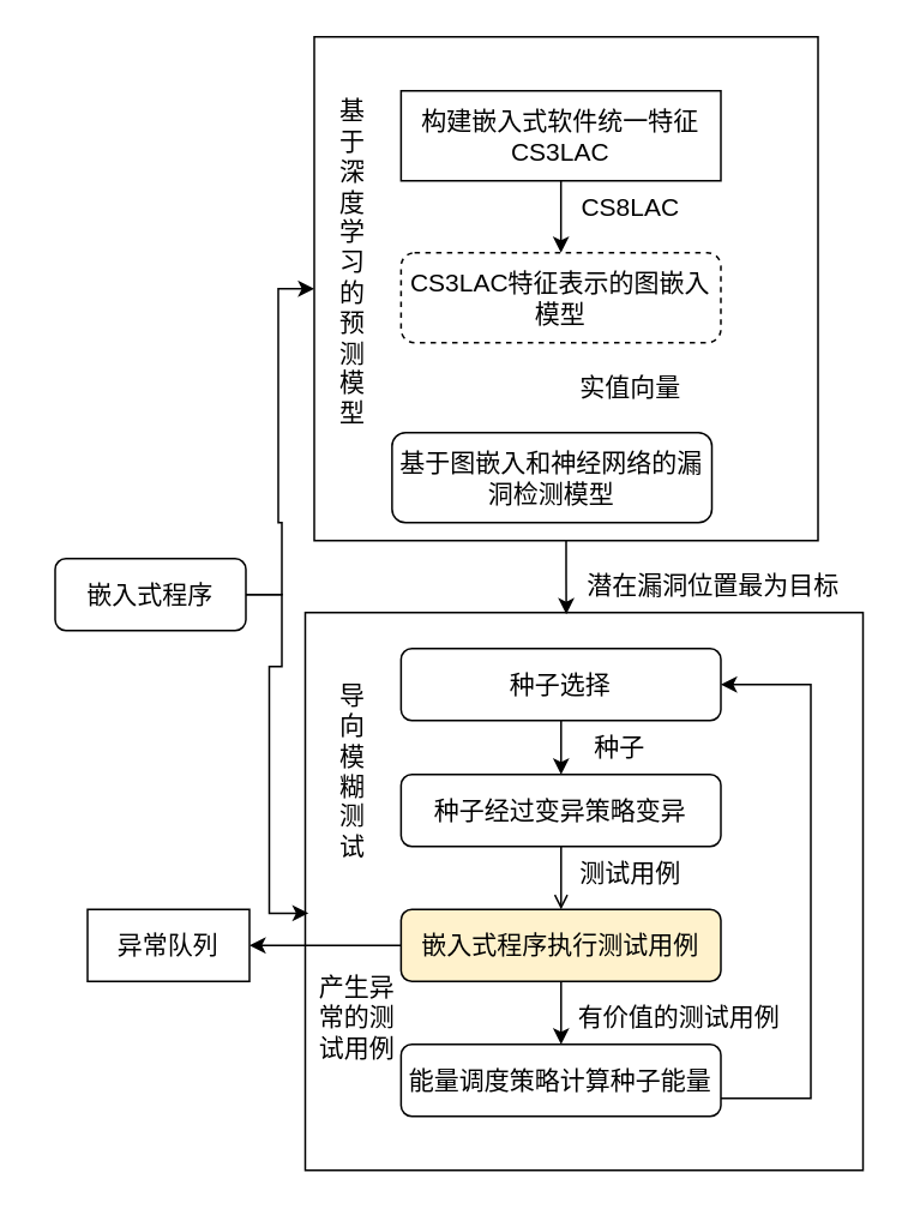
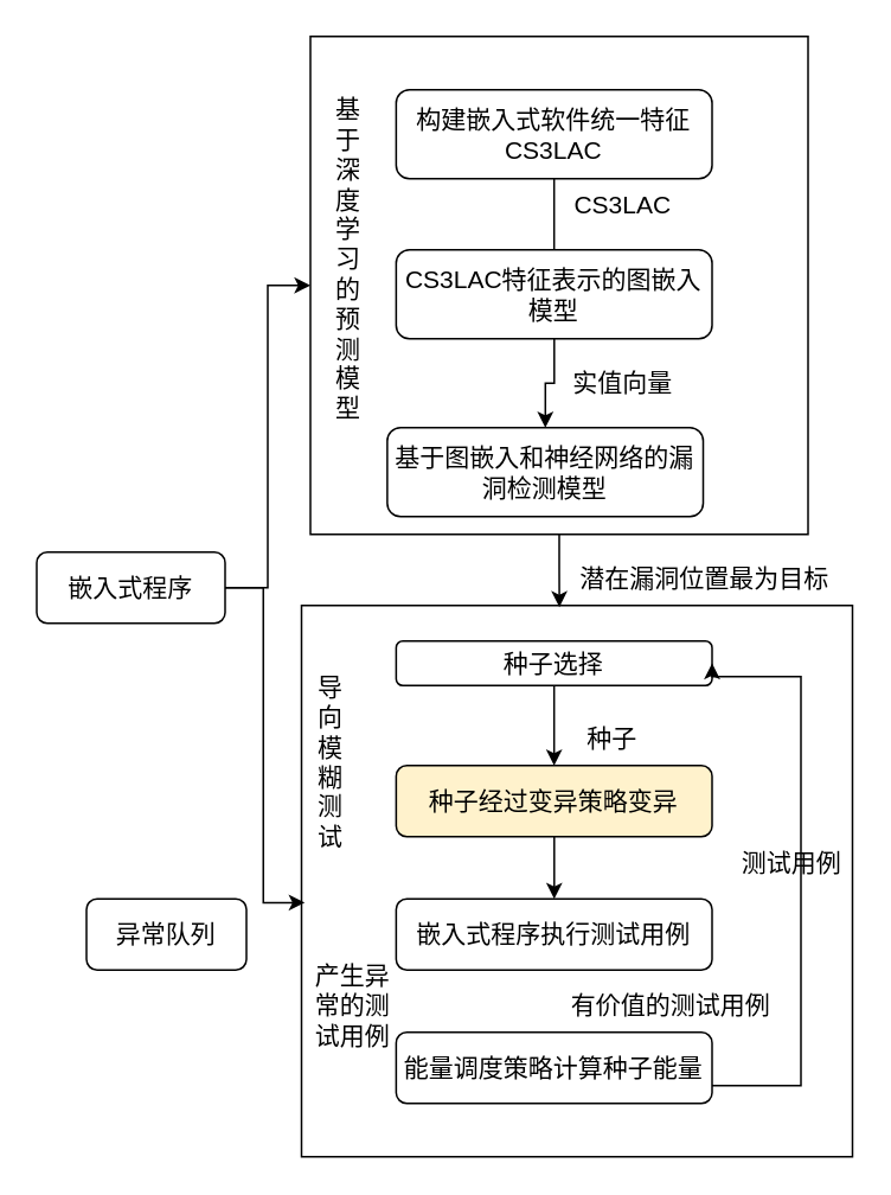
- <mxCell id="9" value="构建嵌入式软件统一特征CS3LAC" style="whiteSpace=wrap;html=1;fontSize=14;rounded=0;" vertex="1" parent="1"><mxGeometry x="222.25" y="50" width="177.75" height="50" as="geometry" /></mxCell>
+ <mxCell id="9" value="构建嵌入式软件统一特征CS3LAC" style="rounded=1;whiteSpace=wrap;html=1;fontSize=14;" vertex="1" parent="1"><mxGeometry x="222.25" y="50" width="177.75" height="50" as="geometry" /></mxCell>
- <mxCell id="23" value="CS8LAC" style="text;html=1;strokeColor=none;fillColor=none;align=center;verticalAlign=middle;whiteSpace=wrap;rounded=0;fontSize=14;" vertex="1" parent="1"><mxGeometry x="320" y="100" width="60" height="30" as="geometry" /></mxCell>
+ <mxCell id="23" value="CS3LAC" style="text;html=1;strokeColor=none;fillColor=none;align=center;verticalAlign=middle;whiteSpace=wrap;rounded=0;fontSize=14;" vertex="1" parent="1"><mxGeometry x="320" y="100" width="60" height="30" as="geometry" /></mxCell>
- <mxCell id="8" value="" style="edgeStyle=orthogonalEdgeStyle;rounded=0;orthogonalLoop=1;jettySize=auto;html=1;fontSize=14;" edge="1" parent="1" source="9" target="11"><mxGeometry relative="1" as="geometry" /></mxCell>
+ <mxCell id="8" value="" style="edgeStyle=orthogonalEdgeStyle;rounded=0;orthogonalLoop=1;jettySize=auto;html=1;fontSize=14;endArrow=none;" edge="1" parent="1" source="9" target="11"><mxGeometry relative="1" as="geometry" /></mxCell>
- <mxCell id="11" value="CS3LAC特征表示的图嵌入模型" style="rounded=1;whiteSpace=wrap;html=1;fontSize=14;dashed=1;" vertex="1" parent="1"><mxGeometry x="222.25" y="140" width="177.75" height="50" as="geometry" /></mxCell>
+ <mxCell id="11" value="CS3LAC特征表示的图嵌入模型" style="rounded=1;whiteSpace=wrap;html=1;fontSize=14;" vertex="1" parent="1"><mxGeometry x="222.25" y="140" width="177.75" height="50" as="geometry" /></mxCell>
+ <mxCell id="10" value="" style="edgeStyle=orthogonalEdgeStyle;rounded=0;orthogonalLoop=1;jettySize=auto;html=1;fontSize=14;" edge="1" parent="1" source="11" target="12"><mxGeometry relative="1" as="geometry" /></mxCell>
- <mxCell id="7" value="&lt;font style=&quot;font-size: 14px&quot;&gt;嵌入式程序&lt;/font&gt;" style="rounded=1;whiteSpace=wrap;html=1;" vertex="1" parent="1"><mxGeometry x="30" y="310" width="106" height="40" as="geometry" /></mxCell>
+ <mxCell id="7" value="&lt;font style=&quot;font-size: 14px&quot;&gt;嵌入式程序&lt;/font&gt;" style="rounded=1;whiteSpace=wrap;html=1;" vertex="1" parent="1"><mxGeometry x="20" y="310" width="106" height="40" as="geometry" /></mxCell>
- <mxCell id="14" value="种子选择" style="rounded=1;whiteSpace=wrap;html=1;fontSize=14;" vertex="1" parent="1"><mxGeometry x="222.25" y="360" width="177.75" height="40" as="geometry" /></mxCell>
+ <mxCell id="14" value="种子选择" style="rounded=1;whiteSpace=wrap;html=1;fontSize=14;" vertex="1" parent="1"><mxGeometry x="222.25" y="360" width="177.75" height="25" as="geometry" /></mxCell>
- <mxCell id="31" value="导向模糊测试" style="text;html=1;strokeColor=none;fillColor=none;align=center;verticalAlign=middle;whiteSpace=wrap;rounded=0;fontSize=14;" vertex="1" parent="1"><mxGeometry x="181.25" y="350" width="28.75" height="155" as="geometry" /></mxCell>
+ <mxCell id="31" value="导向模糊测试" style="text;html=1;strokeColor=none;fillColor=none;align=center;verticalAlign=middle;whiteSpace=wrap;rounded=0;fontSize=14;" vertex="1" parent="1"><mxGeometry x="171.25" y="350" width="28.75" height="155" as="geometry" /></mxCell>
- <mxCell id="16" value="种子经过变异策略变异" style="rounded=1;whiteSpace=wrap;html=1;fontSize=14;" vertex="1" parent="1"><mxGeometry x="222.25" y="430" width="177.75" height="40" as="geometry" /></mxCell>
+ <mxCell id="16" value="种子经过变异策略变异" style="rounded=1;whiteSpace=wrap;html=1;fontSize=14;fillColor=#fff2cc;" vertex="1" parent="1"><mxGeometry x="222.25" y="430" width="177.75" height="40" as="geometry" /></mxCell>
- <mxCell id="27" value="测试用例" style="text;html=1;strokeColor=none;fillColor=none;align=center;verticalAlign=middle;whiteSpace=wrap;rounded=0;fontSize=14;" vertex="1" parent="1"><mxGeometry x="320" y="470" width="60" height="30" as="geometry" /></mxCell>
+ <mxCell id="27" value="测试用例" style="text;html=1;strokeColor=none;fillColor=none;align=center;verticalAlign=middle;whiteSpace=wrap;rounded=0;fontSize=14;" vertex="1" parent="1"><mxGeometry x="415" y="470" width="60" height="30" as="geometry" /></mxCell>
- <mxCell id="15" value="" style="edgeStyle=orthogonalEdgeStyle;rounded=0;orthogonalLoop=1;jettySize=auto;html=1;fontSize=14;endArrow=open;" edge="1" parent="1" source="16" target="19"><mxGeometry relative="1" as="geometry" /></mxCell>
+ <mxCell id="15" value="" style="edgeStyle=orthogonalEdgeStyle;rounded=0;orthogonalLoop=1;jettySize=auto;html=1;fontSize=14;" edge="1" parent="1" source="16" target="19"><mxGeometry relative="1" as="geometry" /></mxCell>
- <mxCell id="20" value="异常队列" style="whiteSpace=wrap;html=1;fontSize=14;rounded=0;" vertex="1" parent="1"><mxGeometry x="48" y="505" width="90" height="40" as="geometry" /></mxCell>
+ <mxCell id="20" value="异常队列" style="rounded=1;whiteSpace=wrap;html=1;fontSize=14;" vertex="1" parent="1"><mxGeometry x="48" y="505" width="90" height="40" as="geometry" /></mxCell>
- <mxCell id="17" value="" style="edgeStyle=orthogonalEdgeStyle;rounded=0;orthogonalLoop=1;jettySize=auto;html=1;fontSize=14;" edge="1" parent="1" source="19" target="20"><mxGeometry relative="1" as="geometry" /></mxCell>
- <mxCell id="19" value="嵌入式程序执行测试用例" style="rounded=1;whiteSpace=wrap;html=1;fontSize=14;fillColor=#fff2cc;" vertex="1" parent="1"><mxGeometry x="222.25" y="505" width="177.75" height="40" as="geometry" /></mxCell>
+ <mxCell id="19" value="嵌入式程序执行测试用例" style="rounded=1;whiteSpace=wrap;html=1;fontSize=14;" vertex="1" parent="1"><mxGeometry x="222.25" y="505" width="177.75" height="40" as="geometry" /></mxCell>
- <mxCell id="18" value="" style="edgeStyle=orthogonalEdgeStyle;rounded=0;orthogonalLoop=1;jettySize=auto;html=1;fontSize=14;" edge="1" parent="1" source="19" target="22"><mxGeometry relative="1" as="geometry" /></mxCell>
